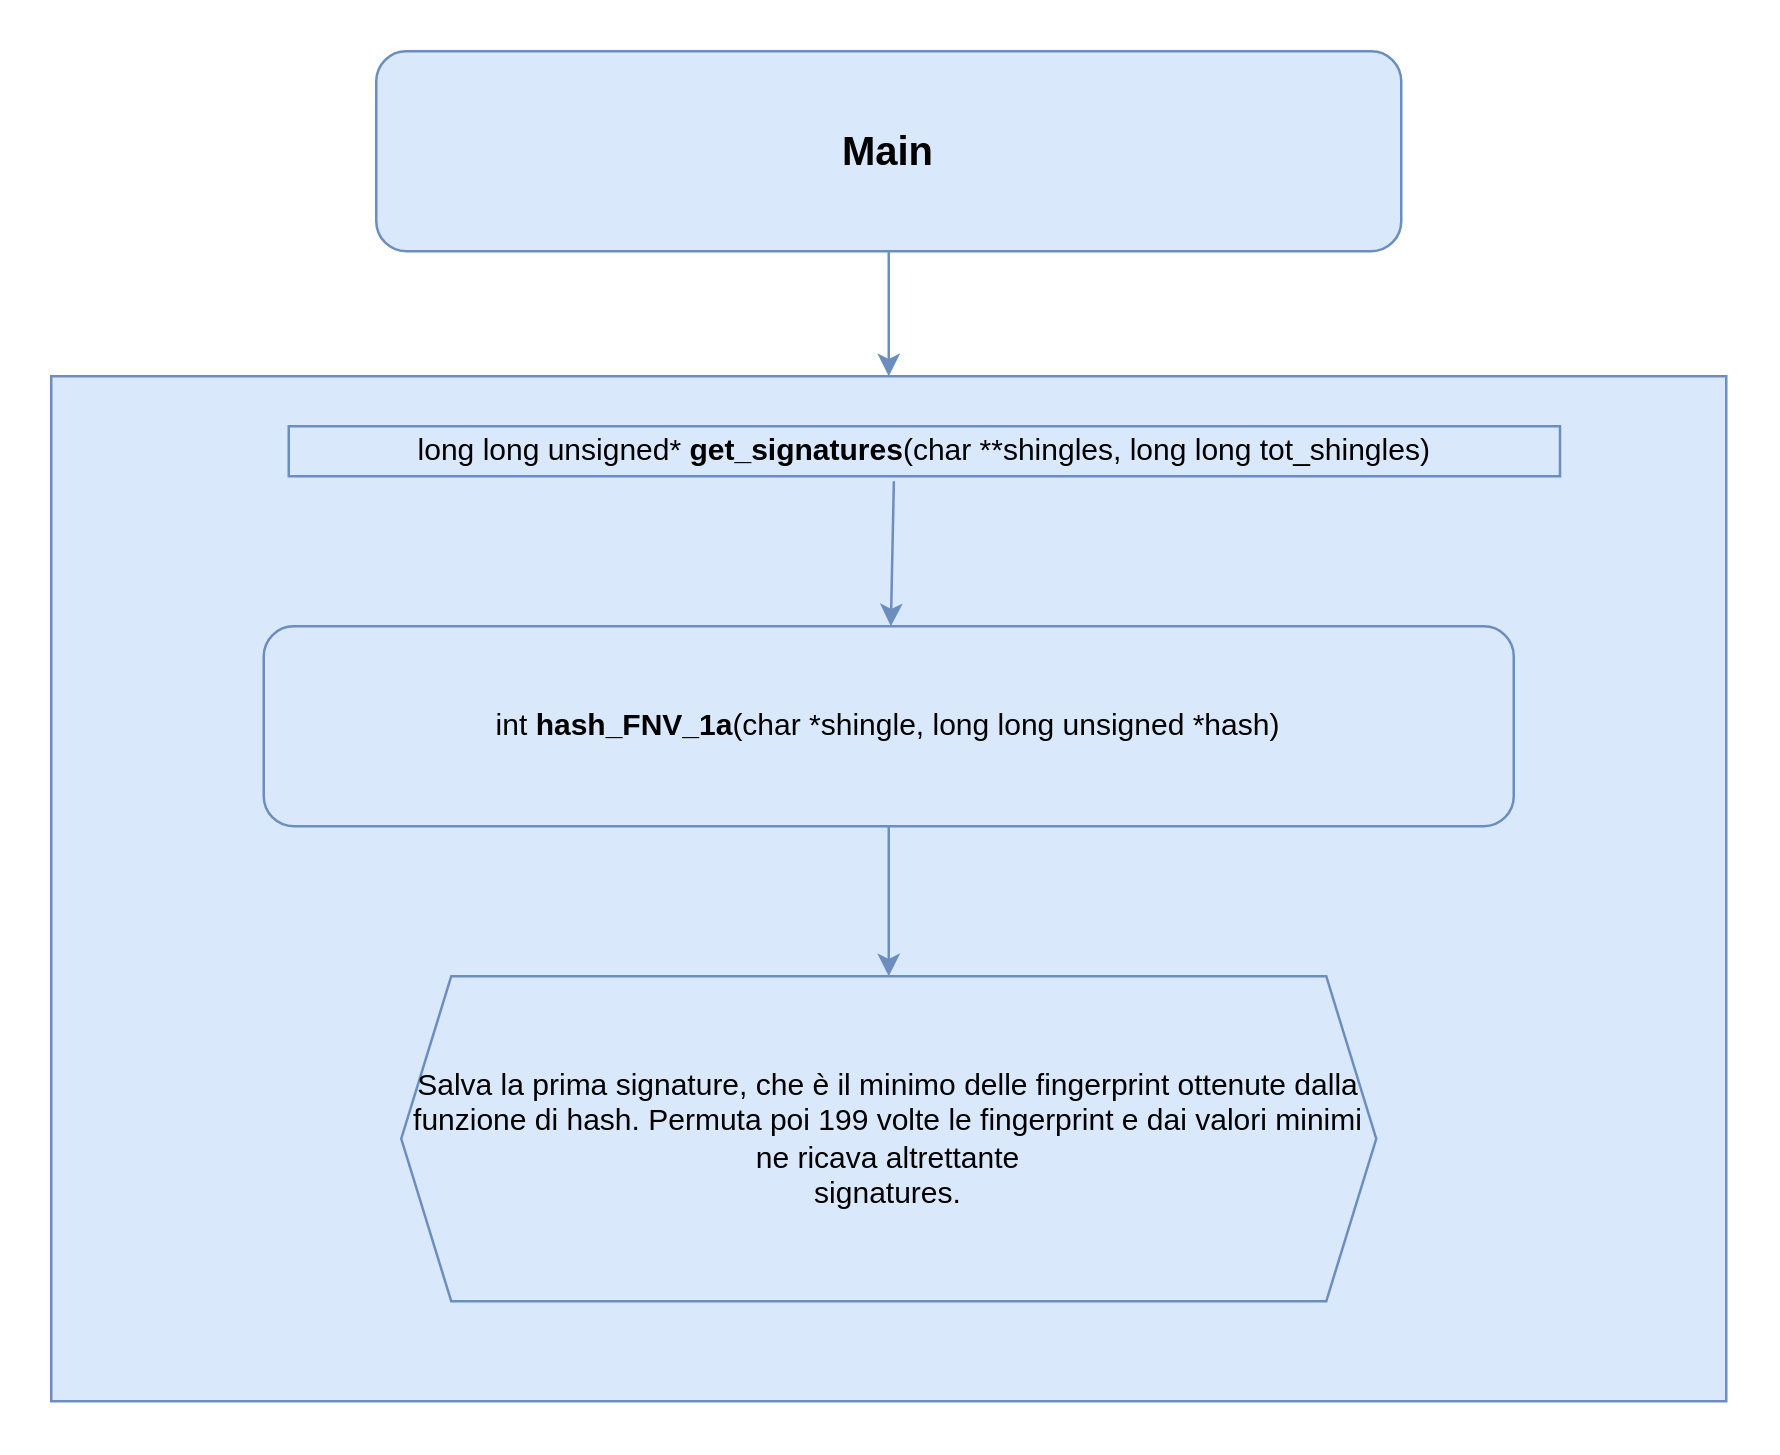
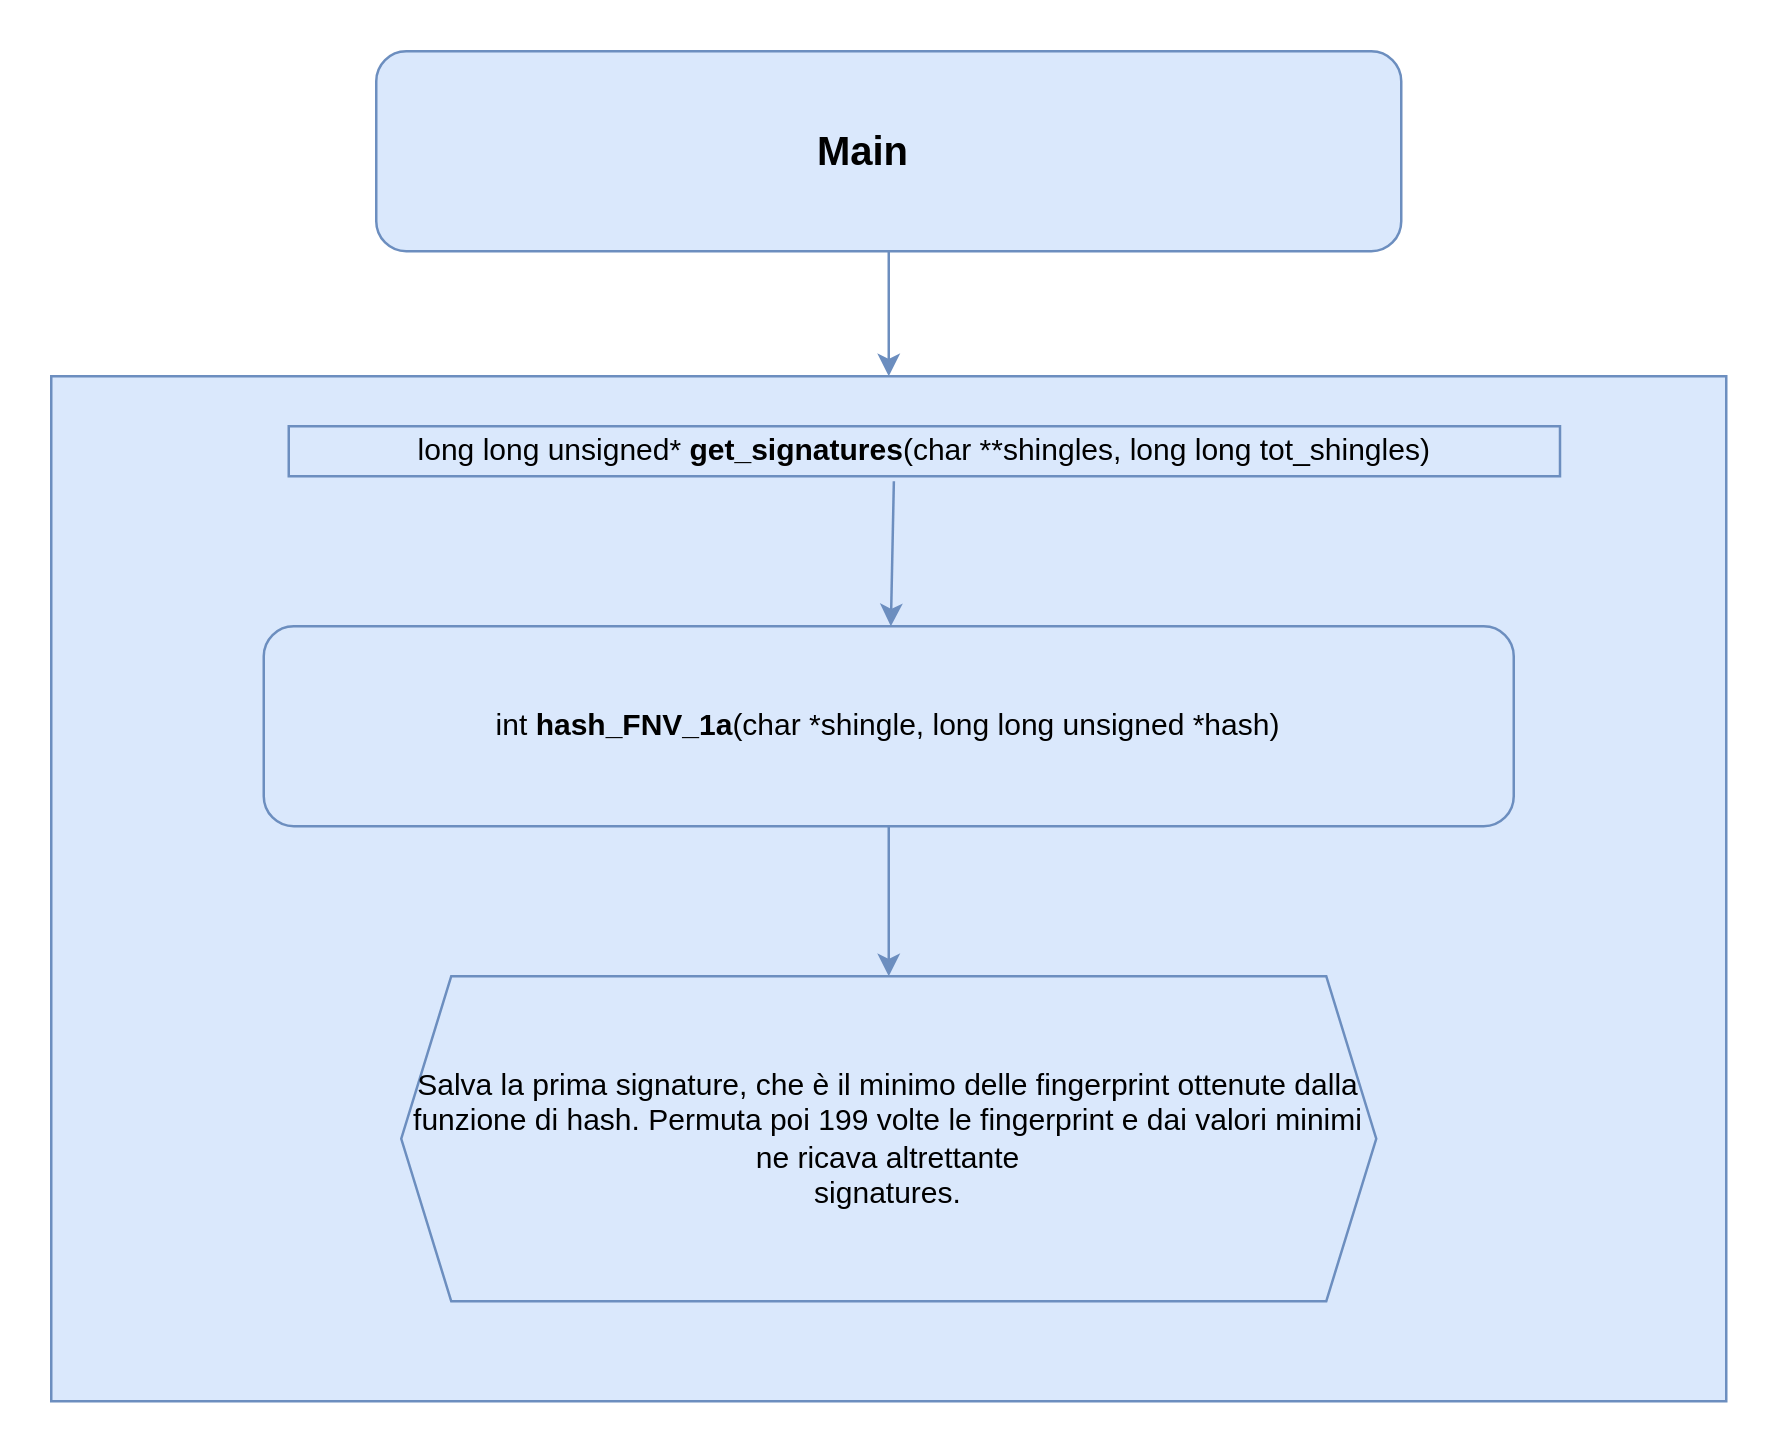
- <mxCell id="8" value="&lt;font style=&quot;font-size: 16px&quot;&gt;&lt;b&gt;Main&lt;/b&gt;&lt;/font&gt;" style="text;html=1;strokeColor=none;fillColor=none;align=center;verticalAlign=middle;whiteSpace=wrap;rounded=0;" vertex="1" parent="1"><mxGeometry x="310" y="35" width="90" height="50" as="geometry" /></mxCell>
+ <mxCell id="8" value="&lt;font style=&quot;font-size: 16px&quot;&gt;&lt;b&gt;Main&lt;/b&gt;&lt;/font&gt;" style="text;html=1;strokeColor=none;fillColor=none;align=center;verticalAlign=middle;whiteSpace=wrap;rounded=0;" vertex="1" parent="1"><mxGeometry x="300" y="35" width="90" height="50" as="geometry" /></mxCell>
